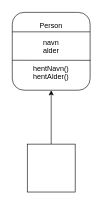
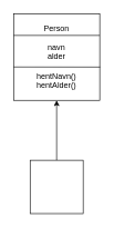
- <mxCell id="4" value="Person&lt;br&gt;&lt;br&gt;navn&lt;br&gt;alder&lt;br&gt;&lt;br&gt;hentNavn()&lt;br&gt;hentAlder()" style="whiteSpace=wrap;html=1;aspect=fixed;rounded=1;" parent="1" vertex="1"><mxGeometry x="20" y="20" width="130" height="130" as="geometry" /></mxCell>
+ <mxCell id="4" value="Person&lt;br&gt;&lt;br&gt;navn&lt;br&gt;alder&lt;br&gt;&lt;br&gt;hentNavn()&lt;br&gt;hentAlder()" style="whiteSpace=wrap;html=1;aspect=fixed;" parent="1" vertex="1"><mxGeometry x="20" y="20" width="130" height="130" as="geometry" /></mxCell>
